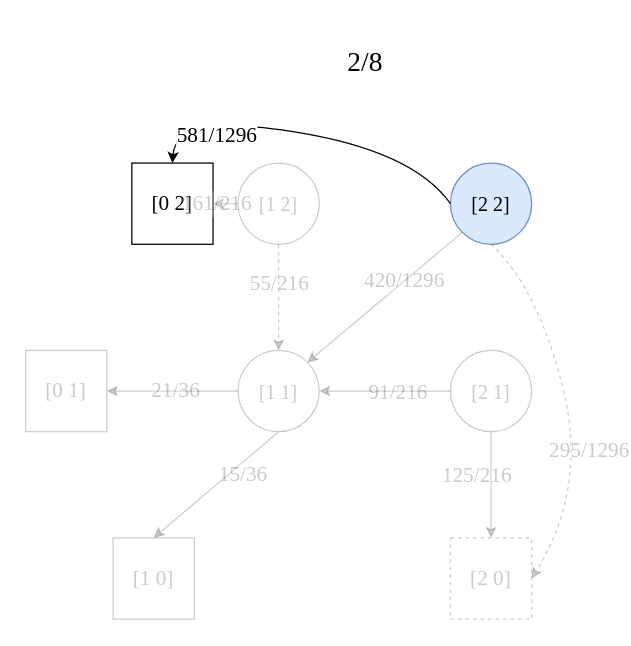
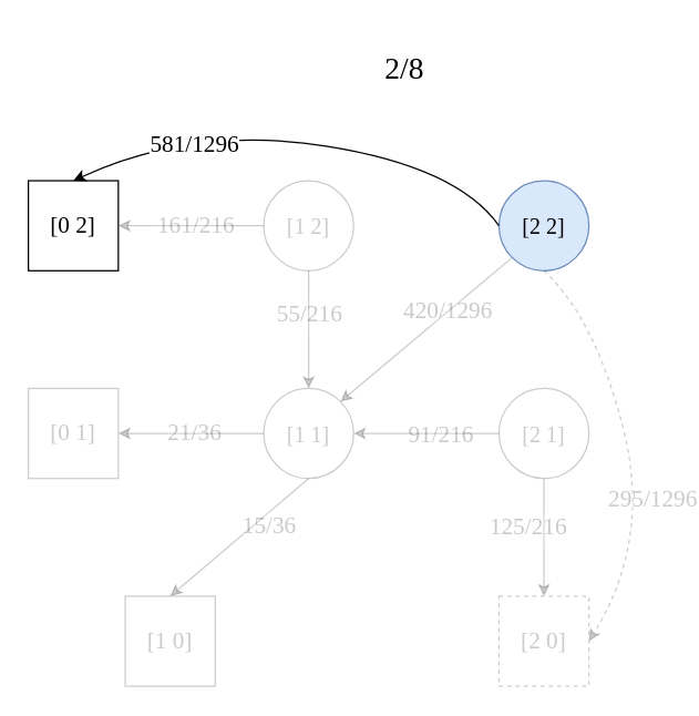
- <mxCell id="5" value="&lt;font face=&quot;Lucida Console&quot; style=&quot;font-size: 17px&quot;&gt;[0 2]&lt;/font&gt;" style="whiteSpace=wrap;html=1;aspect=fixed;fontSize=17;" parent="1" vertex="1"><mxGeometry x="105" y="130" width="65" height="65" as="geometry" /></mxCell>
+ <mxCell id="5" value="&lt;font face=&quot;Lucida Console&quot; style=&quot;font-size: 17px&quot;&gt;[0 2]&lt;/font&gt;" style="whiteSpace=wrap;html=1;aspect=fixed;fontSize=17;" parent="1" vertex="1"><mxGeometry x="20" y="130" width="65" height="65" as="geometry" /></mxCell>
- <mxCell id="20" value="" style="endArrow=classic;html=1;fontSize=17;exitX=0.5;exitY=1;exitDx=0;exitDy=0;entryX=0.5;entryY=0;entryDx=0;entryDy=0;opacity=20;textOpacity=20;dashed=1;" parent="1" source="7" target="9" edge="1"><mxGeometry width="50" height="50" relative="1" as="geometry"><mxPoint x="210" y="182.5" as="sourcePoint" /><mxPoint x="105" y="182.5" as="targetPoint" /></mxGeometry></mxCell>
+ <mxCell id="20" value="" style="endArrow=classic;html=1;fontSize=17;exitX=0.5;exitY=1;exitDx=0;exitDy=0;entryX=0.5;entryY=0;entryDx=0;entryDy=0;opacity=20;textOpacity=20;" parent="1" source="7" target="9" edge="1"><mxGeometry width="50" height="50" relative="1" as="geometry"><mxPoint x="210" y="182.5" as="sourcePoint" /><mxPoint x="105" y="182.5" as="targetPoint" /></mxGeometry></mxCell>
